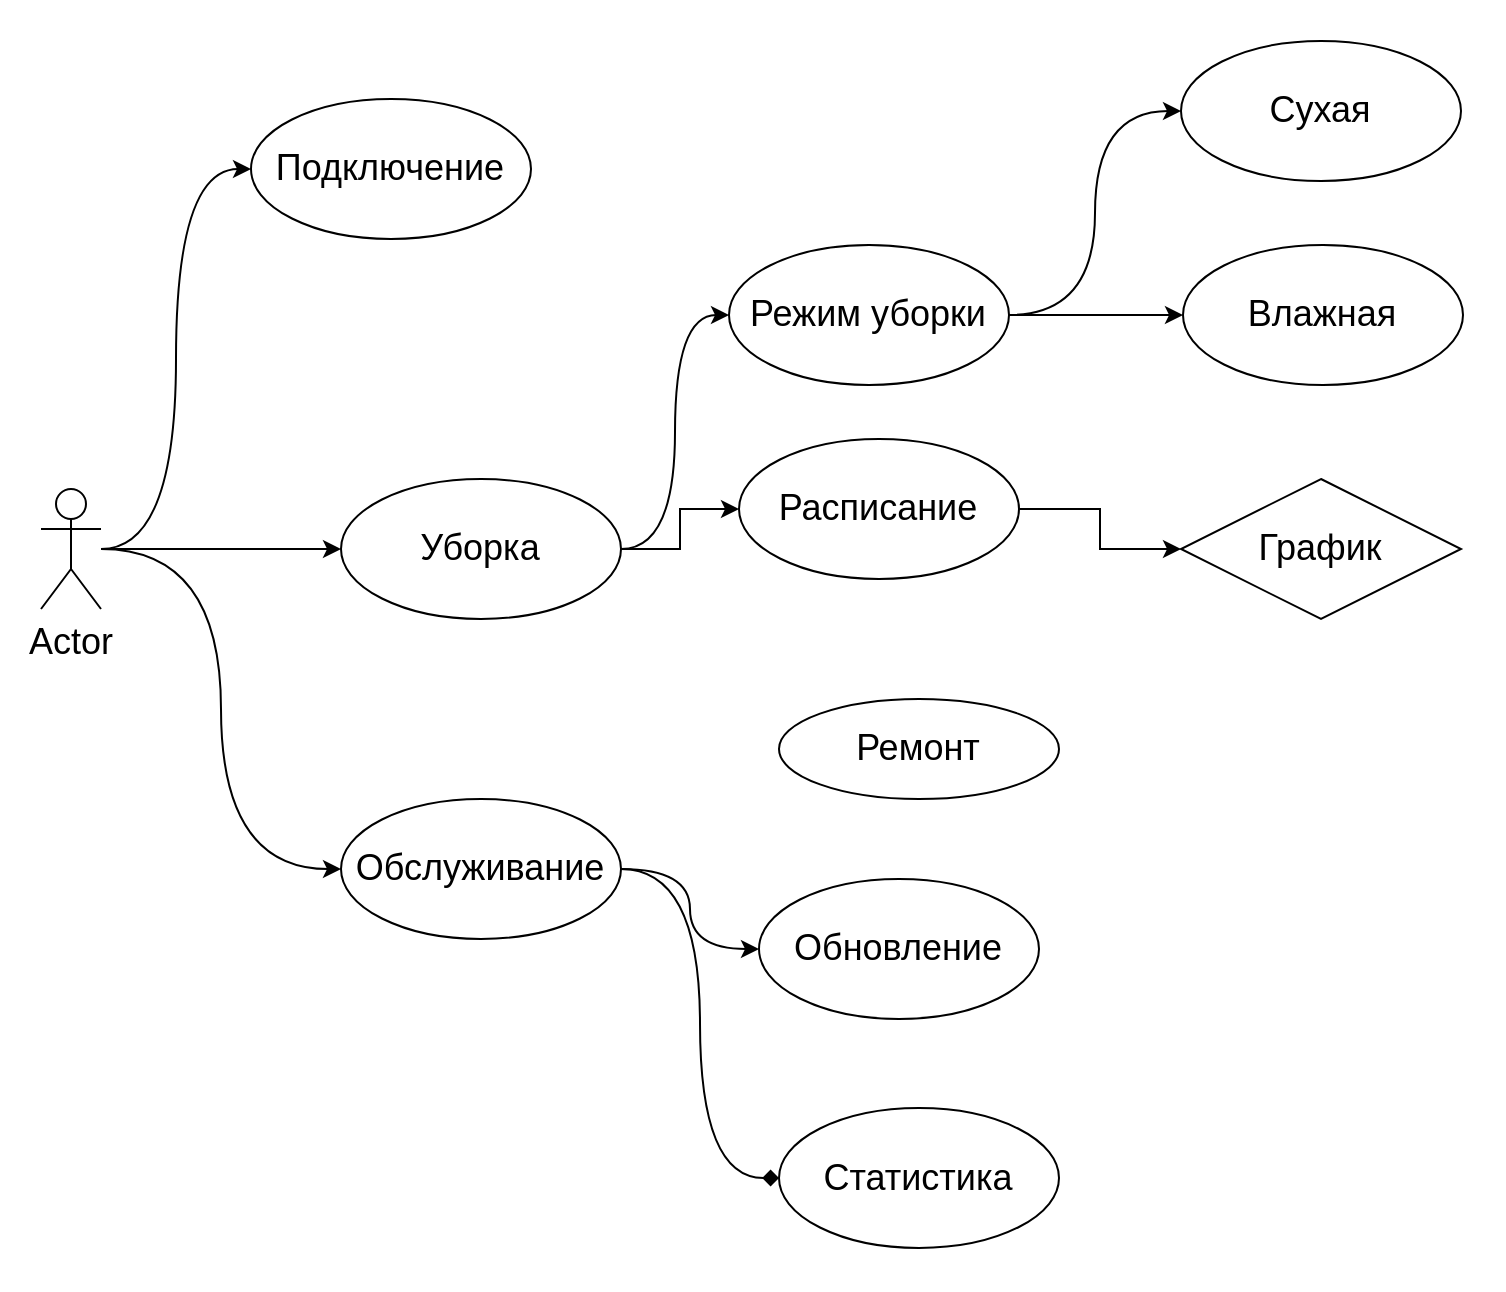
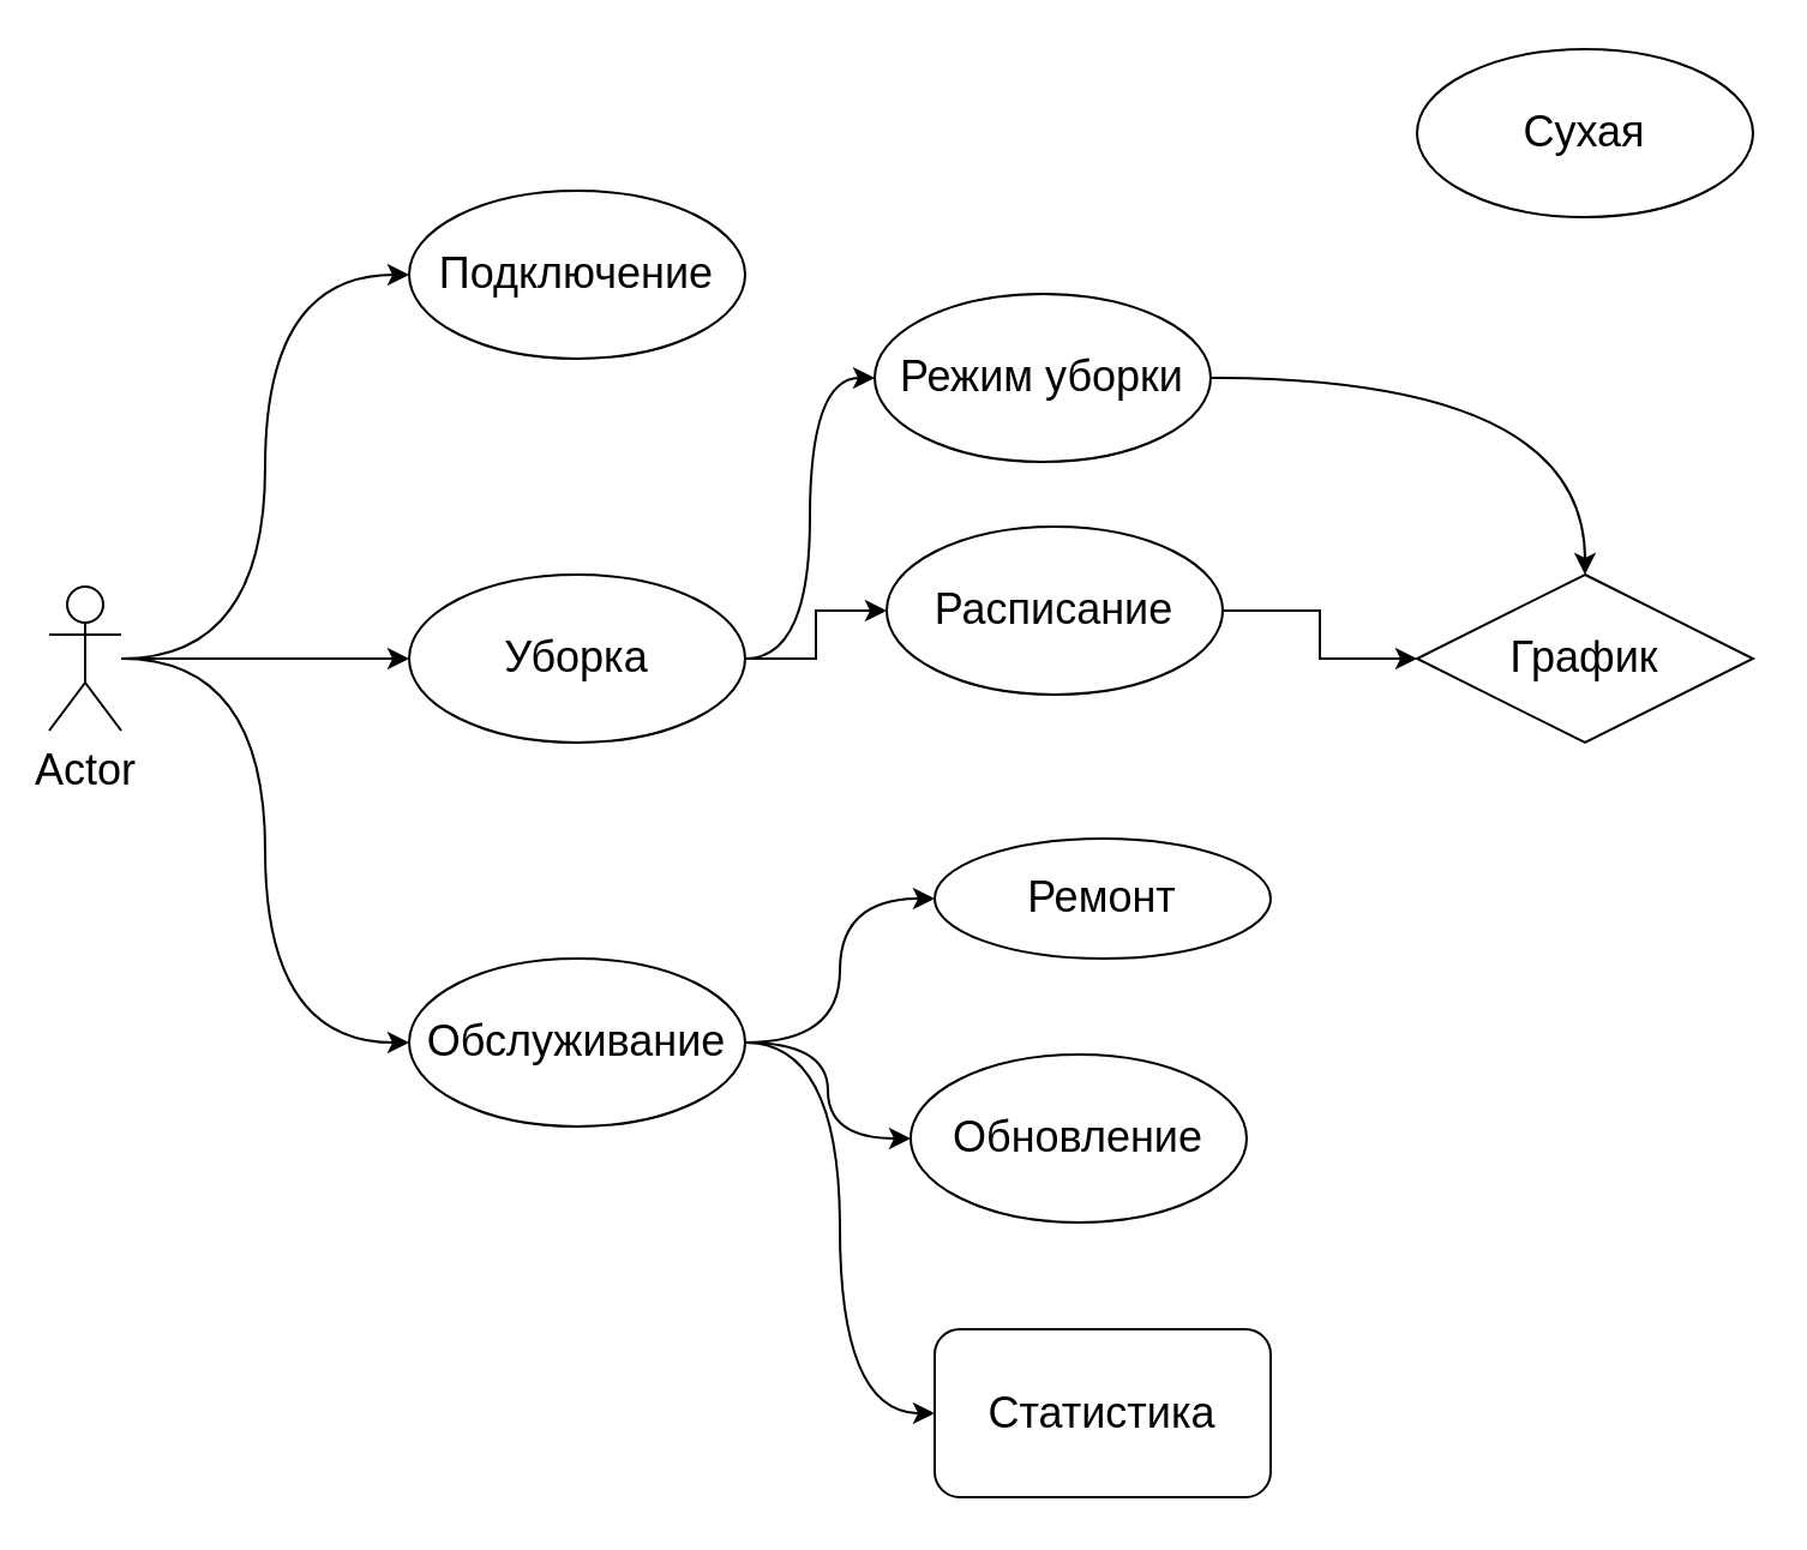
- <mxCell id="6" value="&lt;font style=&quot;font-size: 18px;&quot;&gt;Подключение&lt;/font&gt;" style="ellipse;whiteSpace=wrap;html=1;" vertex="1" parent="1"><mxGeometry x="125" y="49" width="140" height="70" as="geometry" /></mxCell>
+ <mxCell id="6" value="&lt;font style=&quot;font-size: 18px;&quot;&gt;Подключение&lt;/font&gt;" style="ellipse;whiteSpace=wrap;html=1;" vertex="1" parent="1"><mxGeometry x="170" y="79" width="140" height="70" as="geometry" /></mxCell>
- <mxCell id="17" style="edgeStyle=orthogonalEdgeStyle;rounded=0;orthogonalLoop=1;jettySize=auto;html=1;entryX=0;entryY=0.5;entryDx=0;entryDy=0;curved=1;" edge="1" parent="1" source="18" target="21"><mxGeometry relative="1" as="geometry" /></mxCell>
+ <mxCell id="17" style="edgeStyle=orthogonalEdgeStyle;rounded=0;orthogonalLoop=1;jettySize=auto;html=1;curved=1;" edge="1" parent="1" source="18" target="19"><mxGeometry relative="1" as="geometry" /></mxCell>
- <mxCell id="16" style="edgeStyle=orthogonalEdgeStyle;rounded=0;orthogonalLoop=1;jettySize=auto;html=1;entryX=0;entryY=0.5;entryDx=0;entryDy=0;" edge="1" parent="1" source="18" target="20"><mxGeometry relative="1" as="geometry" /></mxCell>
- <mxCell id="20" value="&lt;font style=&quot;font-size: 18px;&quot;&gt;Влажная&lt;br&gt;&lt;/font&gt;" style="ellipse;whiteSpace=wrap;html=1;" vertex="1" parent="1"><mxGeometry x="591" y="122" width="140" height="70" as="geometry" /></mxCell>
+ <mxCell id="10" style="edgeStyle=orthogonalEdgeStyle;rounded=0;orthogonalLoop=1;jettySize=auto;html=1;entryX=0;entryY=0.5;entryDx=0;entryDy=0;curved=1;" edge="1" parent="1" source="13" target="22"><mxGeometry relative="1" as="geometry" /></mxCell>
- <mxCell id="12" style="edgeStyle=orthogonalEdgeStyle;rounded=0;orthogonalLoop=1;jettySize=auto;html=1;entryX=0;entryY=0.5;entryDx=0;entryDy=0;curved=1;endArrow=diamond;" edge="1" parent="1" source="13" target="24"><mxGeometry relative="1" as="geometry" /></mxCell>
+ <mxCell id="12" style="edgeStyle=orthogonalEdgeStyle;rounded=0;orthogonalLoop=1;jettySize=auto;html=1;entryX=0;entryY=0.5;entryDx=0;entryDy=0;curved=1;" edge="1" parent="1" source="13" target="24"><mxGeometry relative="1" as="geometry" /></mxCell>
- <mxCell id="24" value="&lt;font style=&quot;font-size: 18px;&quot;&gt;Статистика&lt;/font&gt;" style="ellipse;whiteSpace=wrap;html=1;" vertex="1" parent="1"><mxGeometry x="389" y="553.5" width="140" height="70" as="geometry" /></mxCell>
+ <mxCell id="24" value="&lt;font style=&quot;font-size: 18px;&quot;&gt;Статистика&lt;/font&gt;" style="whiteSpace=wrap;html=1;rounded=1;" vertex="1" parent="1"><mxGeometry x="389" y="553.5" width="140" height="70" as="geometry" /></mxCell>
